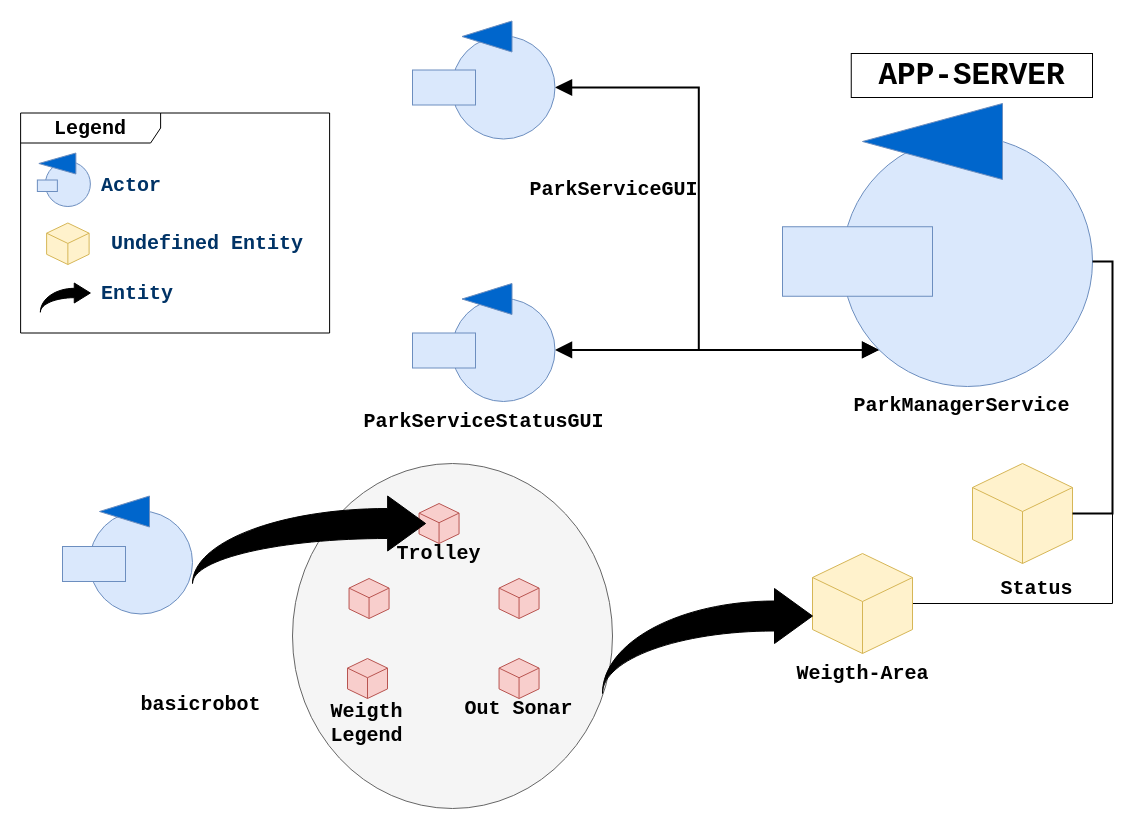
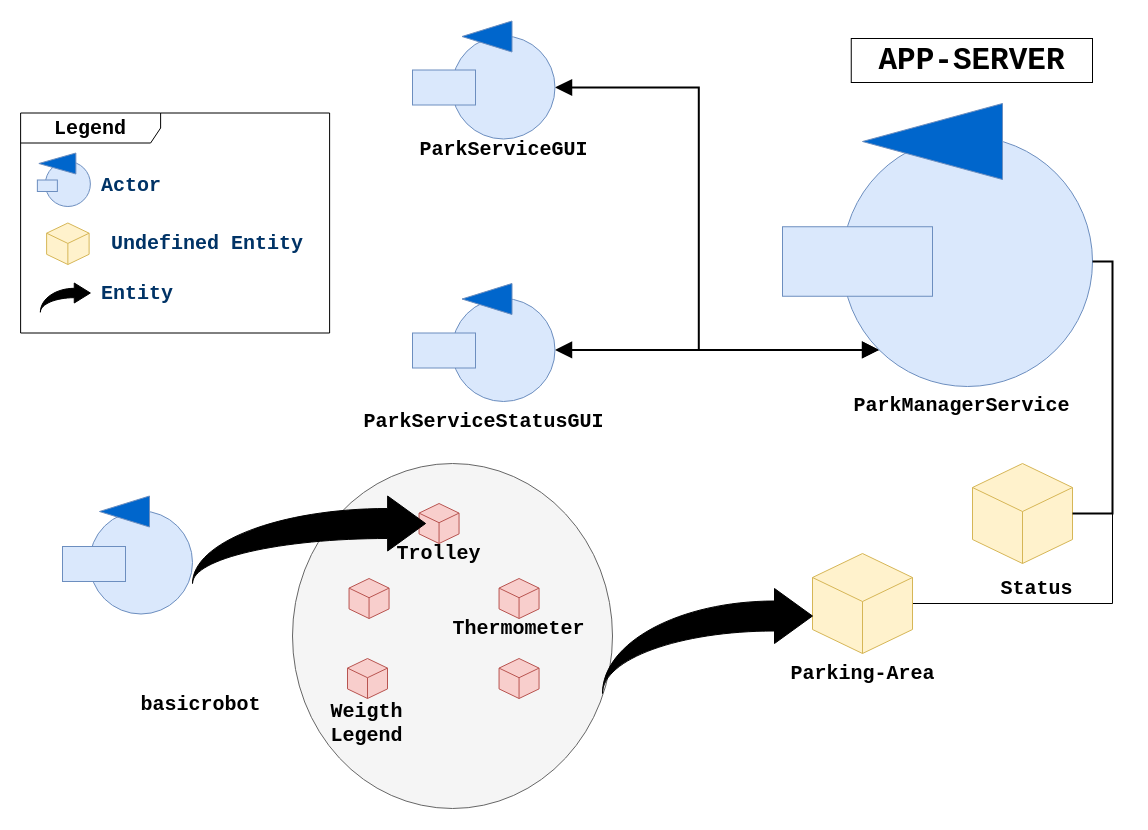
- <mxCell id="39" value="&lt;font style=&quot;font-size: 31px&quot;&gt;APP-SERVER&lt;/font&gt;" style="text;html=1;fillColor=none;align=center;verticalAlign=middle;whiteSpace=wrap;rounded=0;fontFamily=Courier New;fontStyle=1;fontSize=20;strokeColor=#000000;" parent="1" vertex="1"><mxGeometry x="850.75" y="53" width="241.25" height="44" as="geometry" /></mxCell>
+ <mxCell id="39" value="&lt;font style=&quot;font-size: 31px&quot;&gt;APP-SERVER&lt;/font&gt;" style="text;html=1;fillColor=none;align=center;verticalAlign=middle;whiteSpace=wrap;rounded=0;fontFamily=Courier New;fontStyle=1;fontSize=20;strokeColor=#000000;" parent="1" vertex="1"><mxGeometry x="850.75" y="38" width="241.25" height="44" as="geometry" /></mxCell>
- <mxCell id="11" value="ParkServiceGUI" style="text;html=1;strokeColor=none;fillColor=none;align=center;verticalAlign=middle;whiteSpace=wrap;rounded=0;fontFamily=Courier New;fontStyle=1;fontSize=20;" parent="1" vertex="1"><mxGeometry x="456.75" y="178.5" width="312.5" height="20" as="geometry" /></mxCell>
+ <mxCell id="11" value="ParkServiceGUI" style="text;html=1;strokeColor=none;fillColor=none;align=center;verticalAlign=middle;whiteSpace=wrap;rounded=0;fontFamily=Courier New;fontStyle=1;fontSize=20;" parent="1" vertex="1"><mxGeometry x="346.75" y="138.5" width="312.5" height="20" as="geometry" /></mxCell>
+ <mxCell id="28" value="Thermometer" style="text;html=1;strokeColor=none;fillColor=none;align=center;verticalAlign=middle;whiteSpace=wrap;rounded=0;fontFamily=Courier New;fontStyle=1;fontSize=20;" parent="26" vertex="1"><mxGeometry y="40" width="113.12" height="20" as="geometry" /></mxCell>
- <mxCell id="18" value="Weigth-Area" style="text;html=1;strokeColor=none;fillColor=none;align=center;verticalAlign=middle;whiteSpace=wrap;rounded=0;fontFamily=Courier New;fontStyle=1;fontSize=20;" parent="1" vertex="1"><mxGeometry x="772.63" y="663" width="178.75" height="20" as="geometry" /></mxCell>
+ <mxCell id="18" value="Parking-Area" style="text;html=1;strokeColor=none;fillColor=none;align=center;verticalAlign=middle;whiteSpace=wrap;rounded=0;fontFamily=Courier New;fontStyle=1;fontSize=20;" parent="1" vertex="1"><mxGeometry x="772.63" y="663" width="178.75" height="20" as="geometry" /></mxCell>
- <mxCell id="31" value="Out Sonar" style="text;html=1;strokeColor=none;fillColor=none;align=center;verticalAlign=middle;whiteSpace=wrap;rounded=0;fontFamily=Courier New;fontStyle=1;fontSize=20;" parent="29" vertex="1"><mxGeometry y="40" width="113.12" height="20" as="geometry" /></mxCell>
